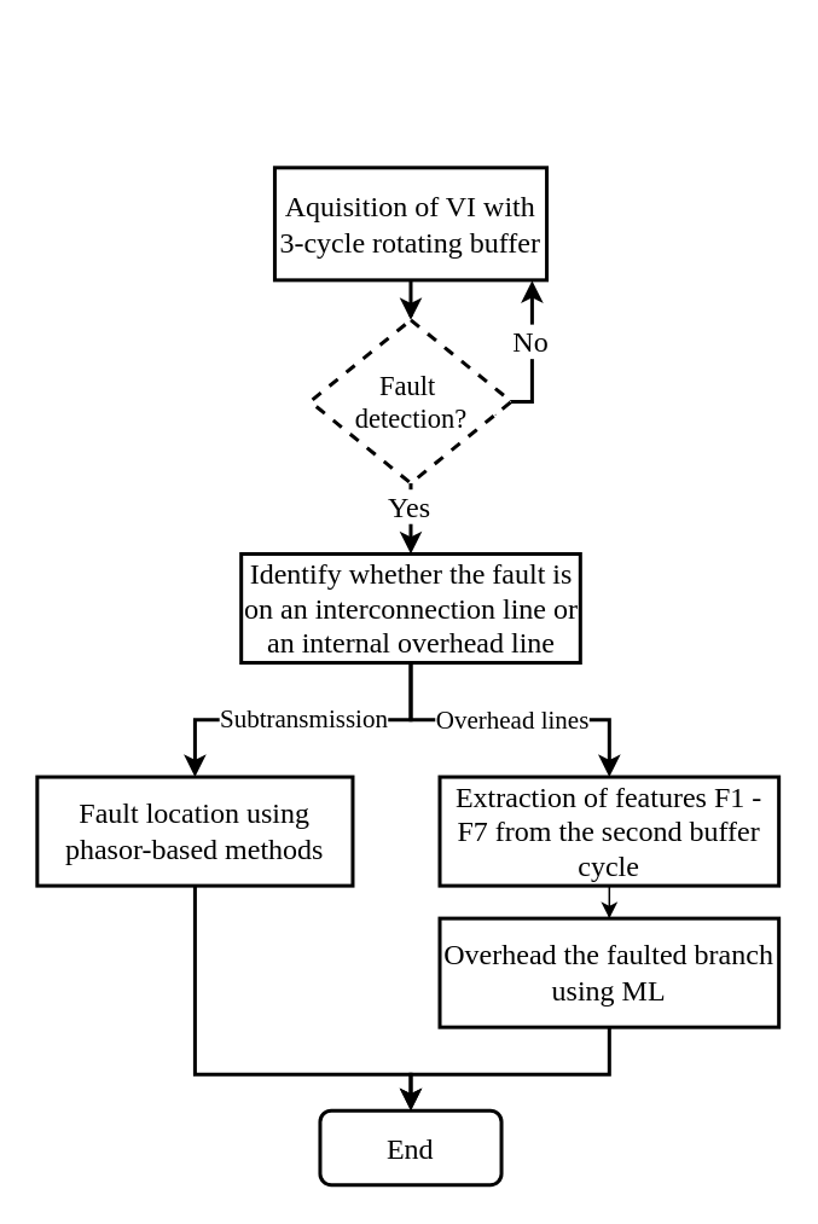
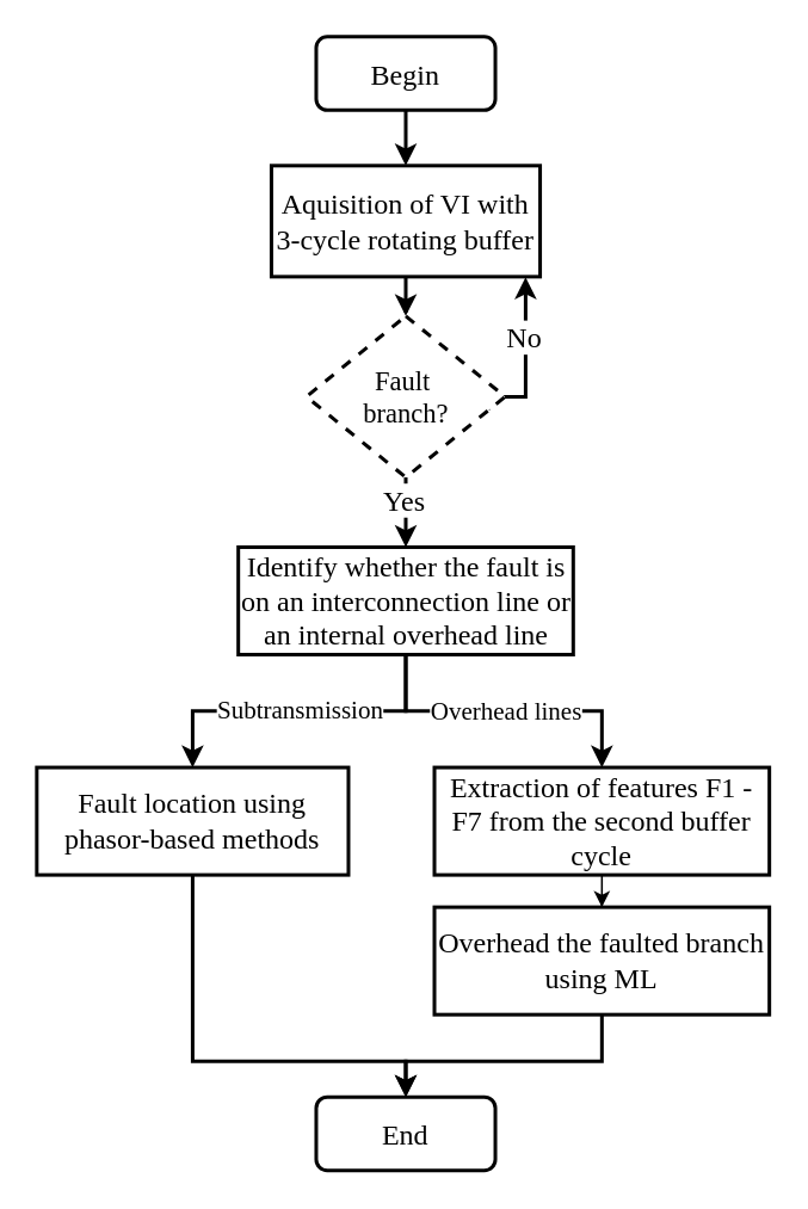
+ <mxCell id="5" value="&lt;pre&gt;&lt;font style=&quot;font-weight: normal; font-size: 16px;&quot; face=&quot;Times New Roman&quot;&gt;Begin&lt;/font&gt;&lt;/pre&gt;" style="rounded=1;whiteSpace=wrap;html=1;strokeWidth=2;" vertex="1" parent="1"><mxGeometry x="176" y="20" width="100" height="41" as="geometry" /></mxCell>
+ <mxCell id="4" value="" style="edgeStyle=orthogonalEdgeStyle;rounded=0;orthogonalLoop=1;jettySize=auto;html=1;strokeWidth=2;" edge="1" parent="1" source="5" target="3"><mxGeometry relative="1" as="geometry" /></mxCell>
- <mxCell id="10" value="&lt;font face=&quot;Times New Roman&quot; style=&quot;font-size: 15px;&quot;&gt;Fault&amp;nbsp;&lt;/font&gt;&lt;div style=&quot;font-size: 15px;&quot;&gt;&lt;font face=&quot;Times New Roman&quot; style=&quot;font-size: 15px;&quot;&gt;detection&lt;/font&gt;&lt;font face=&quot;Times New Roman&quot; style=&quot;font-size: 15px;&quot;&gt;?&lt;/font&gt;&lt;/div&gt;" style="rhombus;whiteSpace=wrap;html=1;strokeWidth=2;dashed=1;" vertex="1" parent="1"><mxGeometry x="170.5" y="176" width="111" height="90" as="geometry" /></mxCell>
+ <mxCell id="10" value="&lt;font face=&quot;Times New Roman&quot; style=&quot;font-size: 15px;&quot;&gt;Fault&amp;nbsp;&lt;/font&gt;&lt;div style=&quot;font-size: 15px;&quot;&gt;&lt;font face=&quot;Times New Roman&quot; style=&quot;font-size: 15px;&quot;&gt;branch&lt;/font&gt;&lt;font face=&quot;Times New Roman&quot; style=&quot;font-size: 15px;&quot;&gt;?&lt;/font&gt;&lt;/div&gt;" style="rhombus;whiteSpace=wrap;html=1;strokeWidth=2;dashed=1;" vertex="1" parent="1"><mxGeometry x="170.5" y="176" width="111" height="90" as="geometry" /></mxCell>
